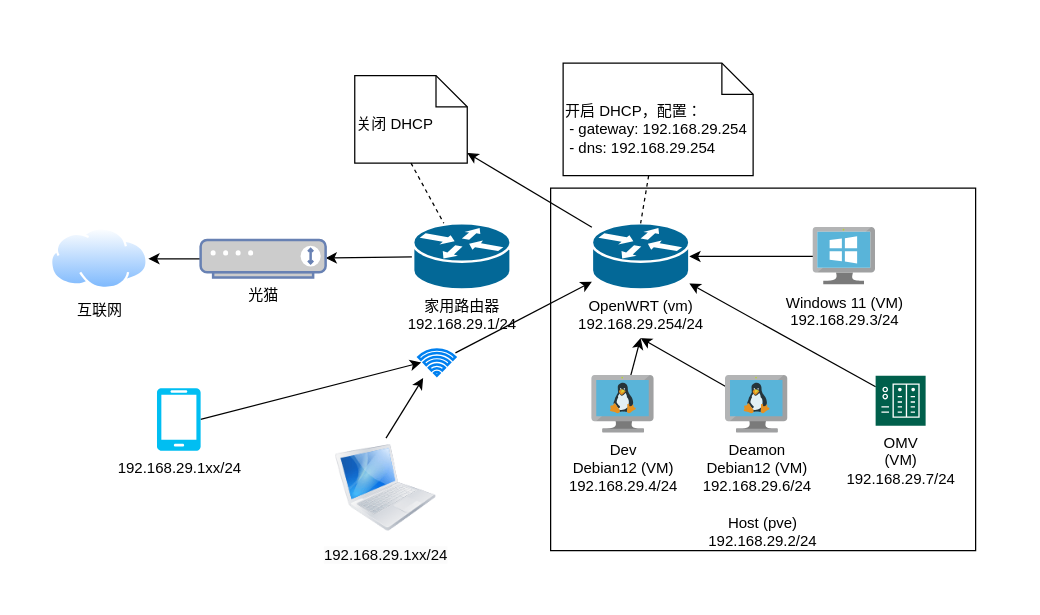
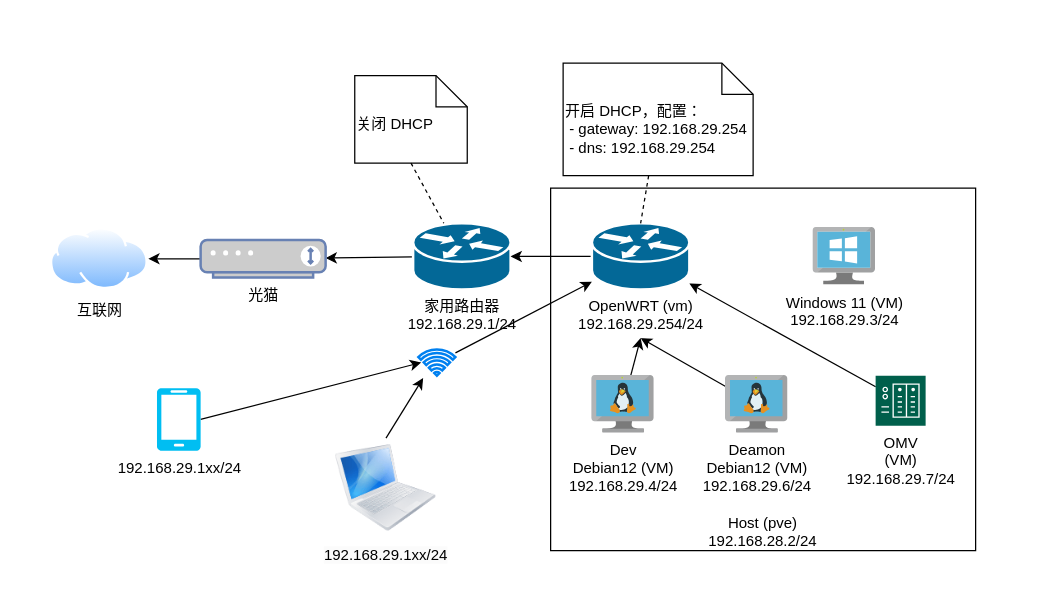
- <mxCell id="11" style="edgeStyle=none;html=1;fontColor=#000000;" edge="1" parent="1" source="12" target="17"><mxGeometry relative="1" as="geometry" /></mxCell>
+ <mxCell id="11" style="edgeStyle=none;html=1;entryX=1;entryY=0.5;entryDx=0;entryDy=0;entryPerimeter=0;fontColor=#000000;" edge="1" parent="1" source="12" target="5"><mxGeometry relative="1" as="geometry" /></mxCell>
- <mxCell id="15" value="" style="edgeStyle=none;html=1;fontColor=#000000;endArrow=classic;endFill=1;" edge="1" parent="1" source="16" target="12"><mxGeometry relative="1" as="geometry" /></mxCell>
- <mxCell id="10" value="Host (pve)&lt;br&gt;192.168.29.2/24" style="text;html=1;strokeColor=none;fillColor=none;align=center;verticalAlign=middle;whiteSpace=wrap;rounded=0;fontColor=#000000;" vertex="1" parent="1"><mxGeometry x="580" y="410" width="60" height="30" as="geometry" /></mxCell>
+ <mxCell id="10" value="Host (pve)&lt;br&gt;192.168.28.2/24" style="text;html=1;strokeColor=none;fillColor=none;align=center;verticalAlign=middle;whiteSpace=wrap;rounded=0;fontColor=#000000;" vertex="1" parent="1"><mxGeometry x="580" y="410" width="60" height="30" as="geometry" /></mxCell>
